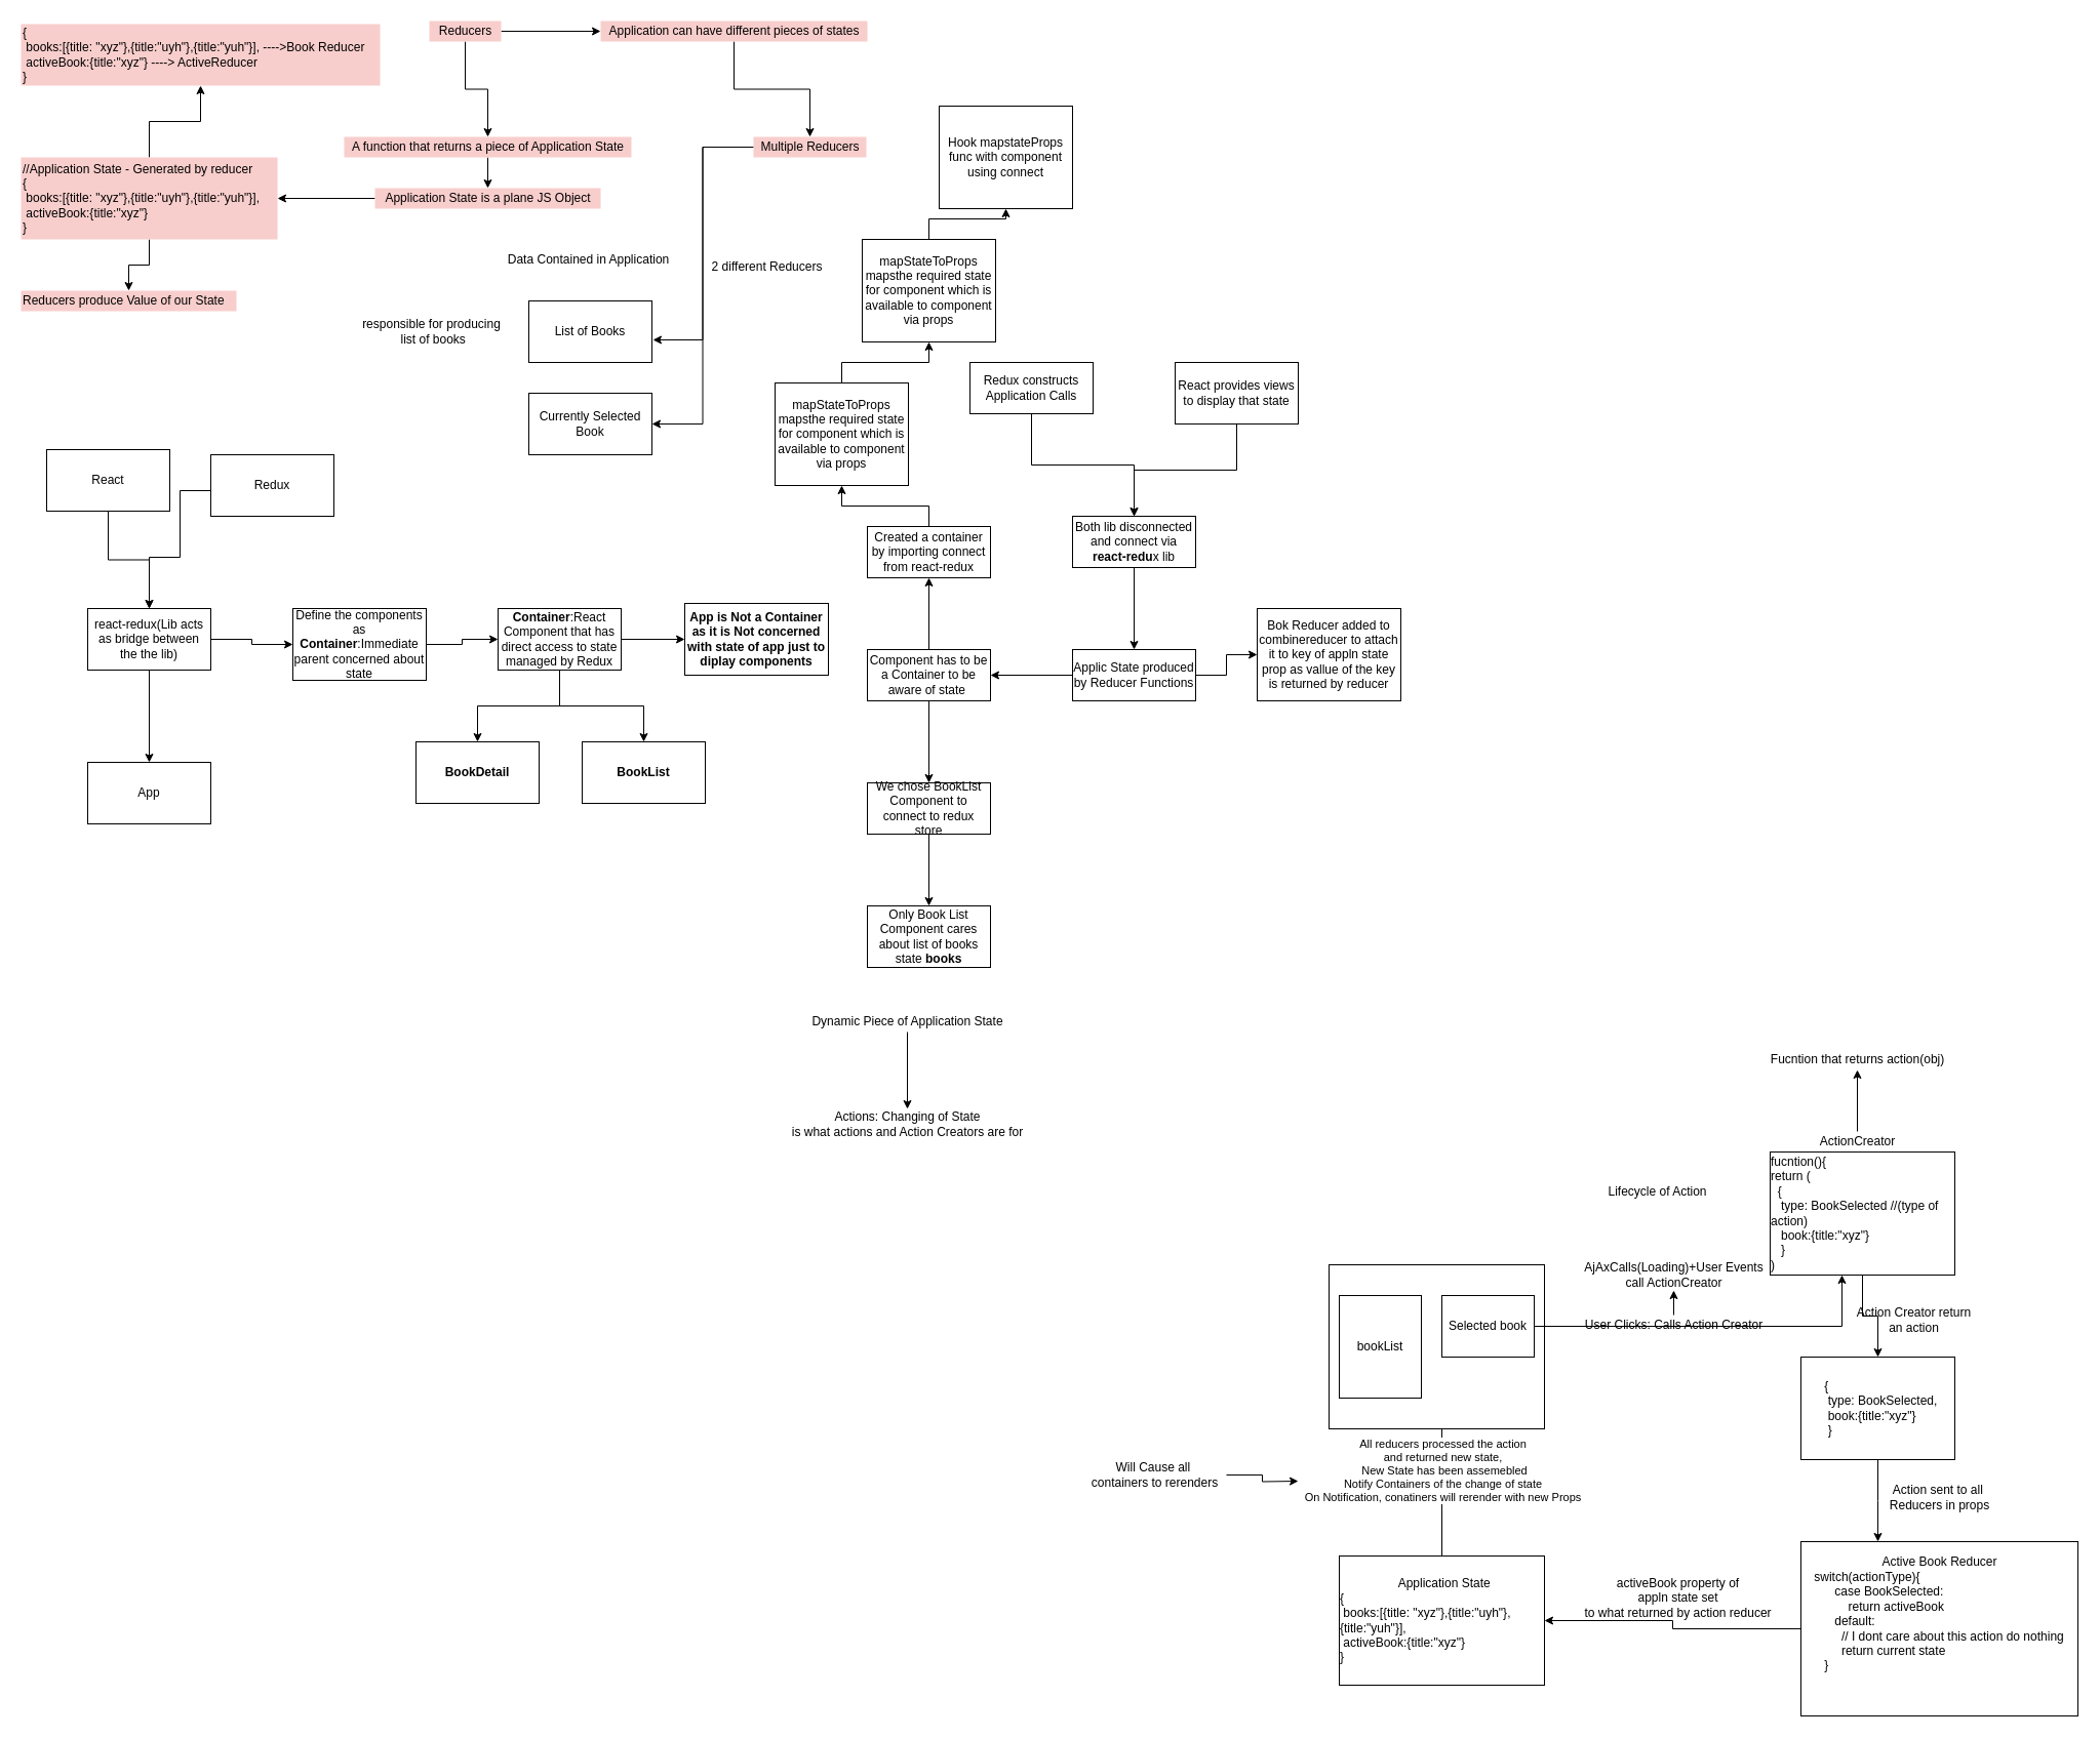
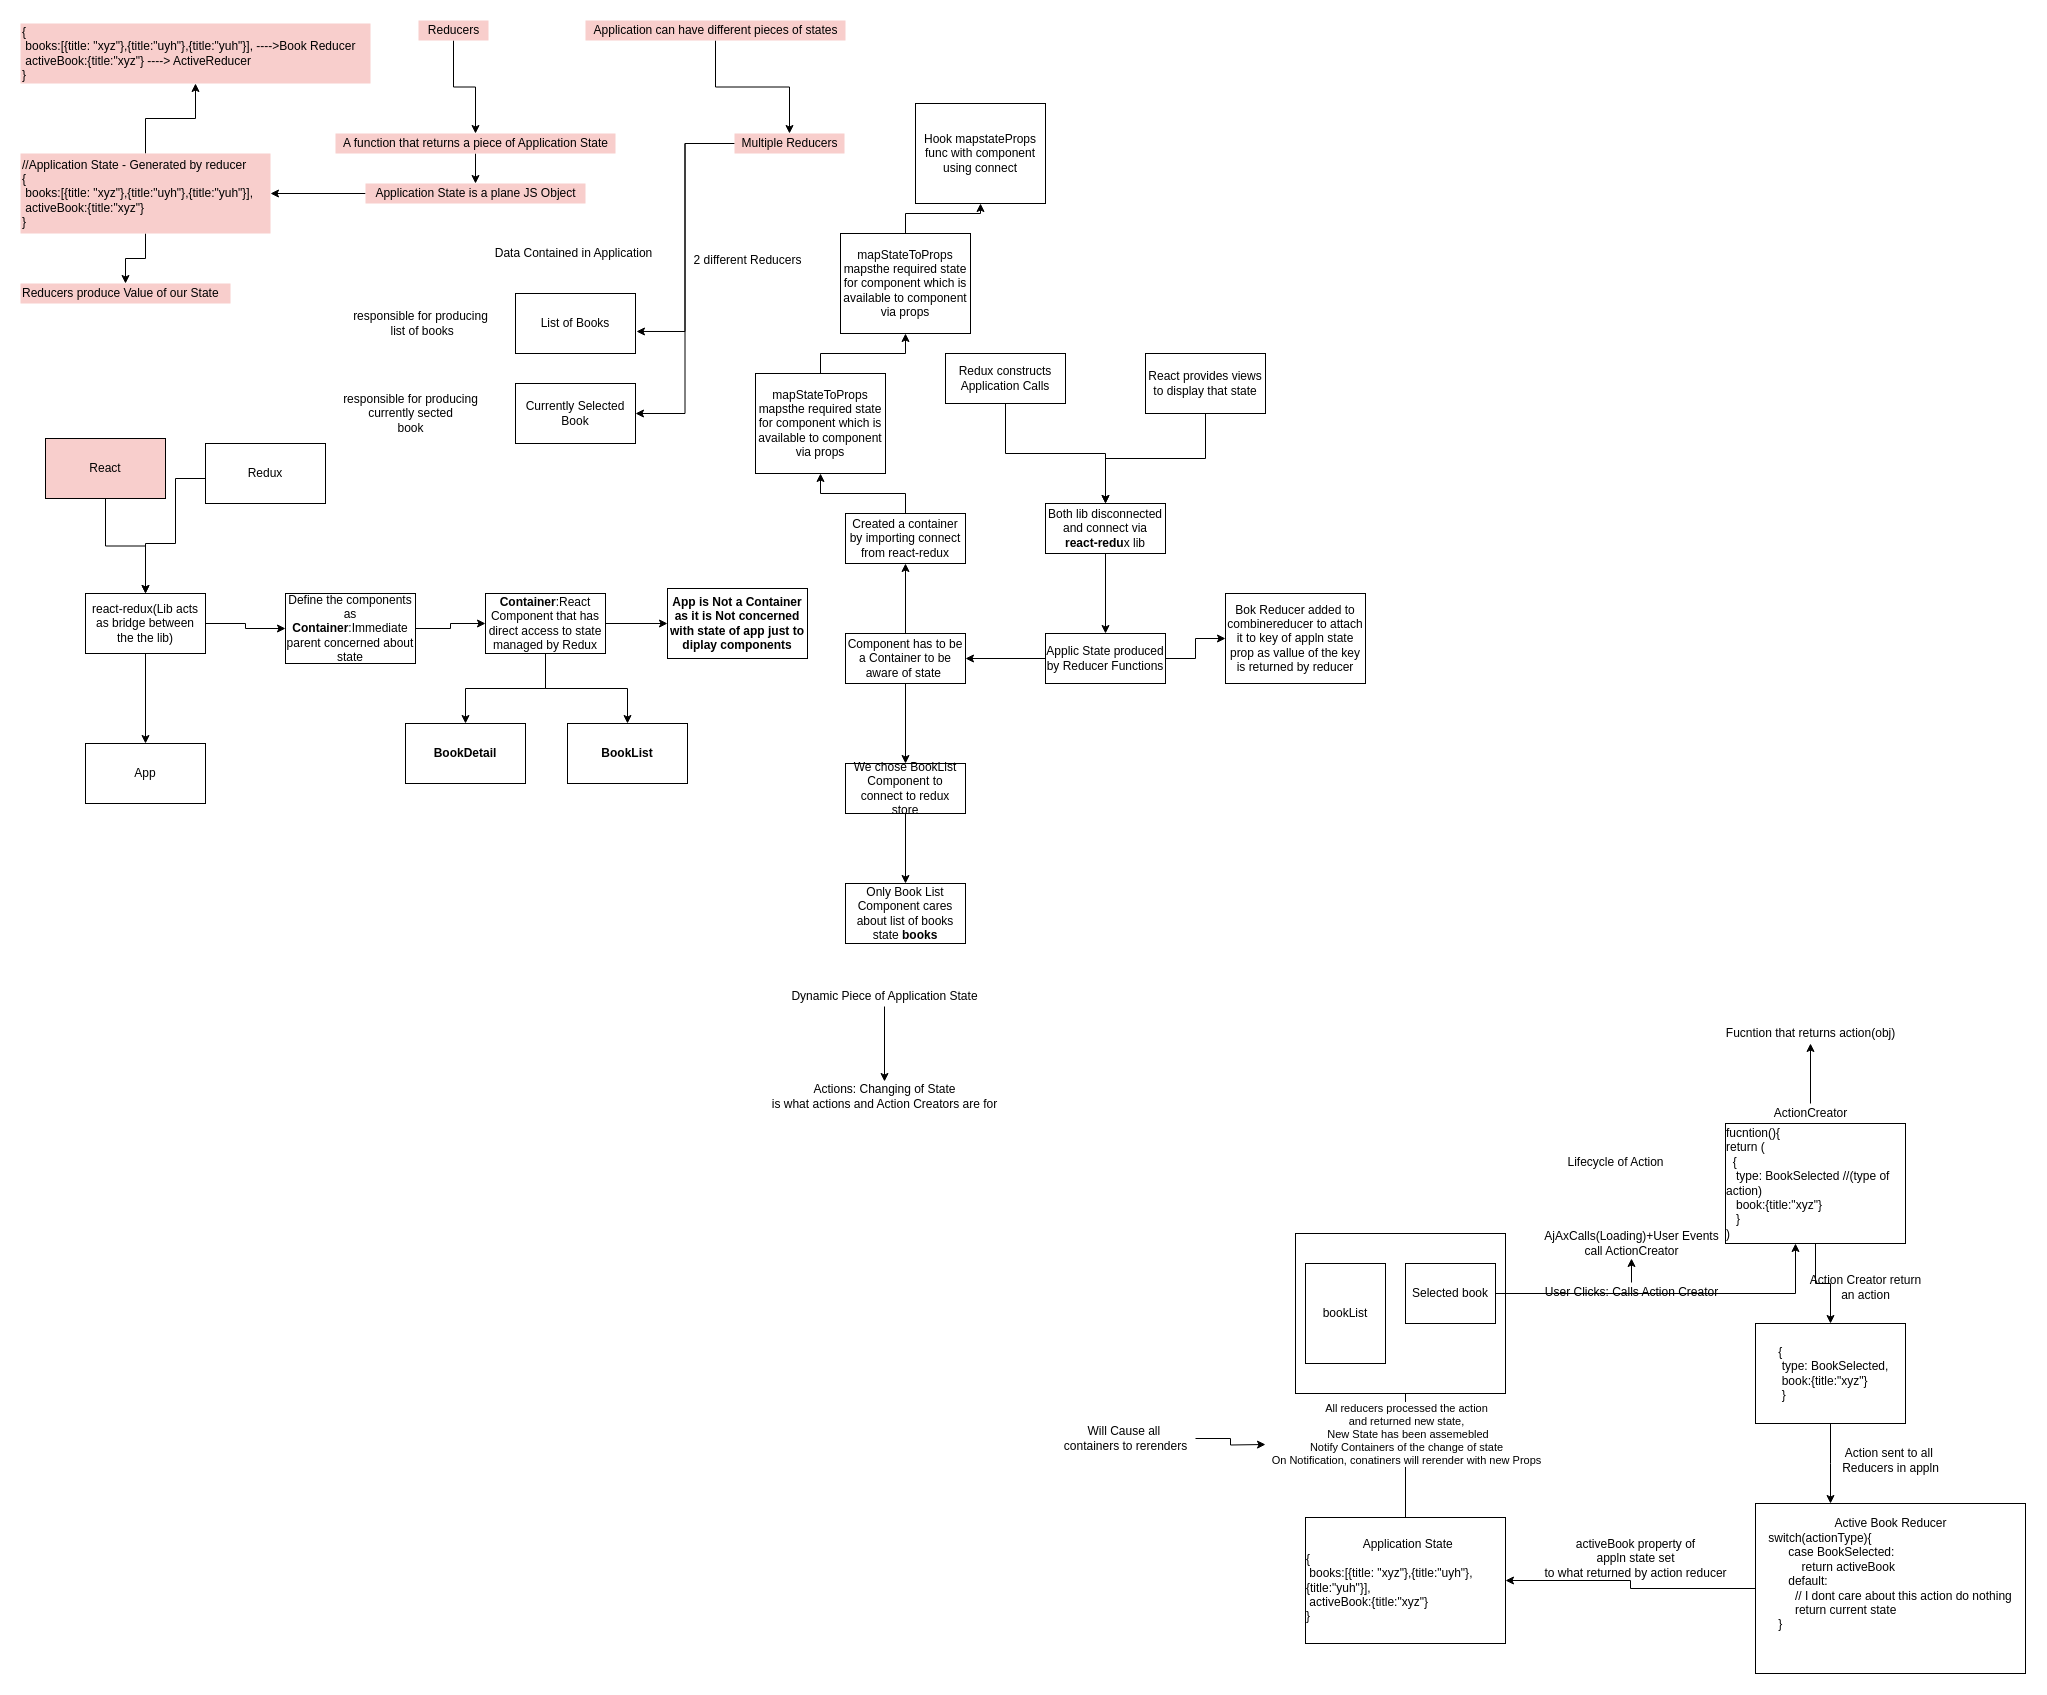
- <mxCell id="3" value="" style="edgeStyle=orthogonalEdgeStyle;rounded=0;orthogonalLoop=1;jettySize=auto;html=1;" edge="1" parent="1" source="4" target="6"><mxGeometry relative="1" as="geometry" /></mxCell>
+ <mxCell id="24" value="responsible for producing &lt;br&gt;currently sected&lt;br&gt;book" style="text;html=1;align=center;verticalAlign=middle;resizable=0;points=[];autosize=1;" vertex="1" parent="1"><mxGeometry x="335" y="388" width="150" height="50" as="geometry" /></mxCell>
- <mxCell id="26" value="React" style="rounded=0;whiteSpace=wrap;html=1;fillColor=#FFFFFF;" vertex="1" parent="1"><mxGeometry x="45" y="438" width="120" height="60" as="geometry" /></mxCell>
+ <mxCell id="26" value="React" style="rounded=0;whiteSpace=wrap;html=1;fillColor=#f8cecc;" vertex="1" parent="1"><mxGeometry x="45" y="438" width="120" height="60" as="geometry" /></mxCell>
- <mxCell id="89" value="Action sent to all&amp;nbsp;&lt;br&gt;Reducers in props" style="text;html=1;align=center;verticalAlign=middle;resizable=0;points=[];autosize=1;" vertex="1" parent="1"><mxGeometry x="1835" y="1445" width="110" height="30" as="geometry" /></mxCell>
+ <mxCell id="89" value="Action sent to all&amp;nbsp;&lt;br&gt;Reducers in appln" style="text;html=1;align=center;verticalAlign=middle;resizable=0;points=[];autosize=1;" vertex="1" parent="1"><mxGeometry x="1835" y="1445" width="110" height="30" as="geometry" /></mxCell>
